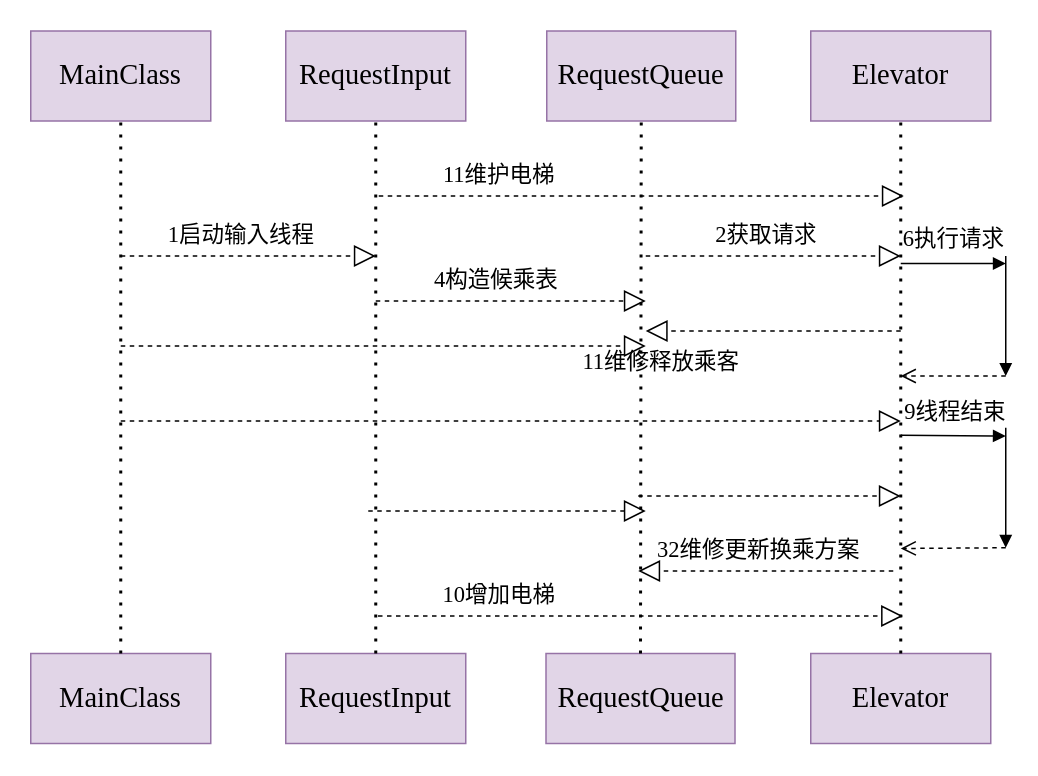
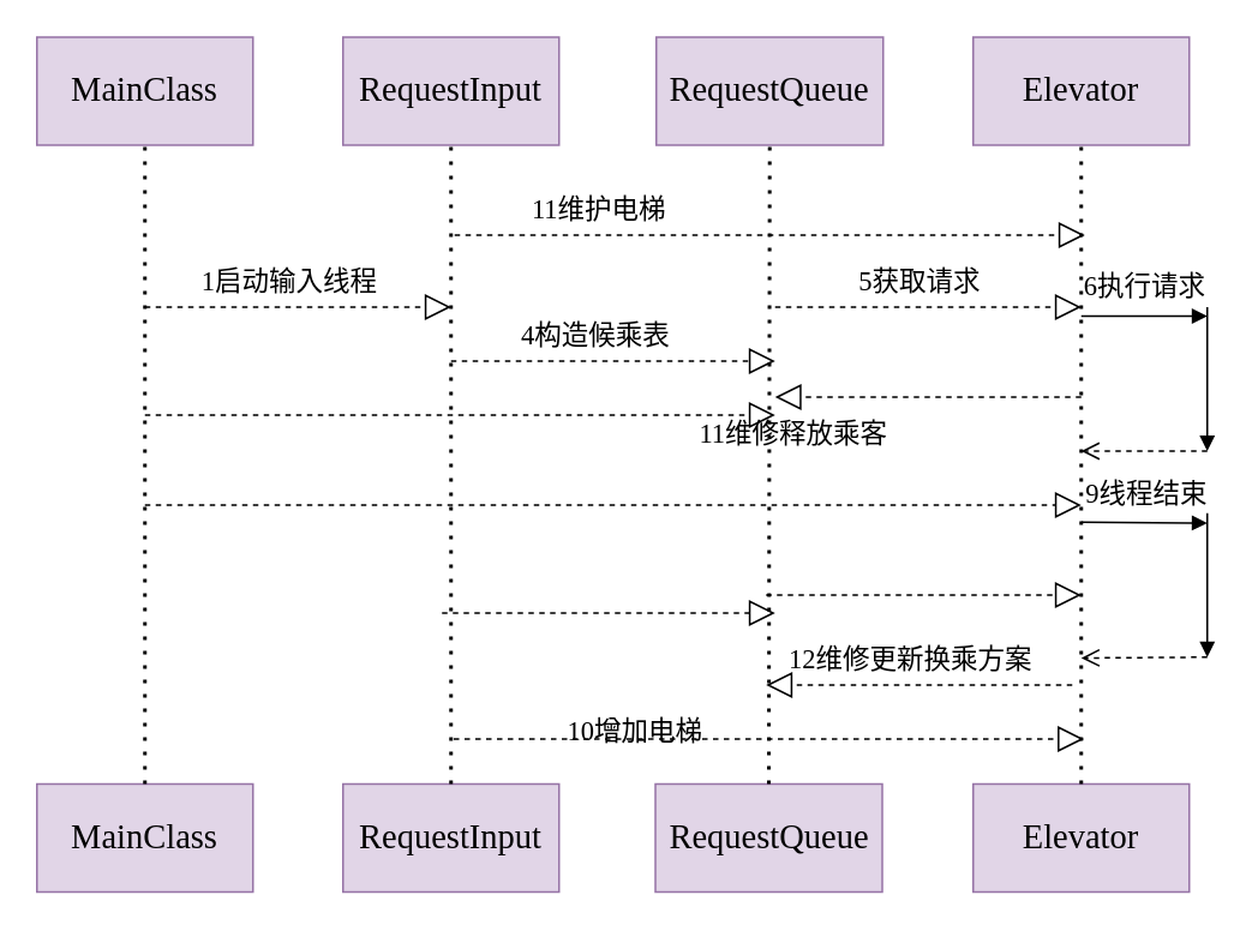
- <mxCell id="21" value="&lt;font face=&quot;Comic Sans MS&quot; style=&quot;font-size: 15px;&quot;&gt;2获取请求&lt;/font&gt;" style="text;html=1;align=center;verticalAlign=middle;resizable=0;points=[];autosize=1;strokeColor=none;fillColor=none;" parent="1" vertex="1"><mxGeometry x="465" y="140" width="90" height="30" as="geometry" /></mxCell>
+ <mxCell id="21" value="&lt;font face=&quot;Comic Sans MS&quot; style=&quot;font-size: 15px;&quot;&gt;5获取请求&lt;/font&gt;" style="text;html=1;align=center;verticalAlign=middle;resizable=0;points=[];autosize=1;strokeColor=none;fillColor=none;" parent="1" vertex="1"><mxGeometry x="465" y="140" width="90" height="30" as="geometry" /></mxCell>
- <mxCell id="37" value="&lt;font face=&quot;Comic Sans MS&quot; style=&quot;font-size: 15px;&quot;&gt;32维修更新换乘方案&lt;br&gt;&lt;/font&gt;" style="text;html=1;align=center;verticalAlign=middle;resizable=0;points=[];autosize=1;strokeColor=none;fillColor=none;" vertex="1" parent="1"><mxGeometry x="425" y="350" width="160" height="30" as="geometry" /></mxCell>
+ <mxCell id="37" value="&lt;font face=&quot;Comic Sans MS&quot; style=&quot;font-size: 15px;&quot;&gt;12维修更新换乘方案&lt;br&gt;&lt;/font&gt;" style="text;html=1;align=center;verticalAlign=middle;resizable=0;points=[];autosize=1;strokeColor=none;fillColor=none;" vertex="1" parent="1"><mxGeometry x="425" y="350" width="160" height="30" as="geometry" /></mxCell>
- <mxCell id="31" value="&lt;font face=&quot;Comic Sans MS&quot; style=&quot;font-size: 15px;&quot;&gt;10增加电梯&lt;/font&gt;" style="text;html=1;align=center;verticalAlign=middle;resizable=0;points=[];autosize=1;strokeColor=none;fillColor=none;" parent="1" vertex="1"><mxGeometry x="281.5" y="380" width="100" height="30" as="geometry" /></mxCell>
+ <mxCell id="31" value="&lt;font face=&quot;Comic Sans MS&quot; style=&quot;font-size: 15px;&quot;&gt;10增加电梯&lt;/font&gt;" style="text;html=1;align=center;verticalAlign=middle;resizable=0;points=[];autosize=1;strokeColor=none;fillColor=none;" parent="1" vertex="1"><mxGeometry x="301.5" y="390" width="100" height="30" as="geometry" /></mxCell>
